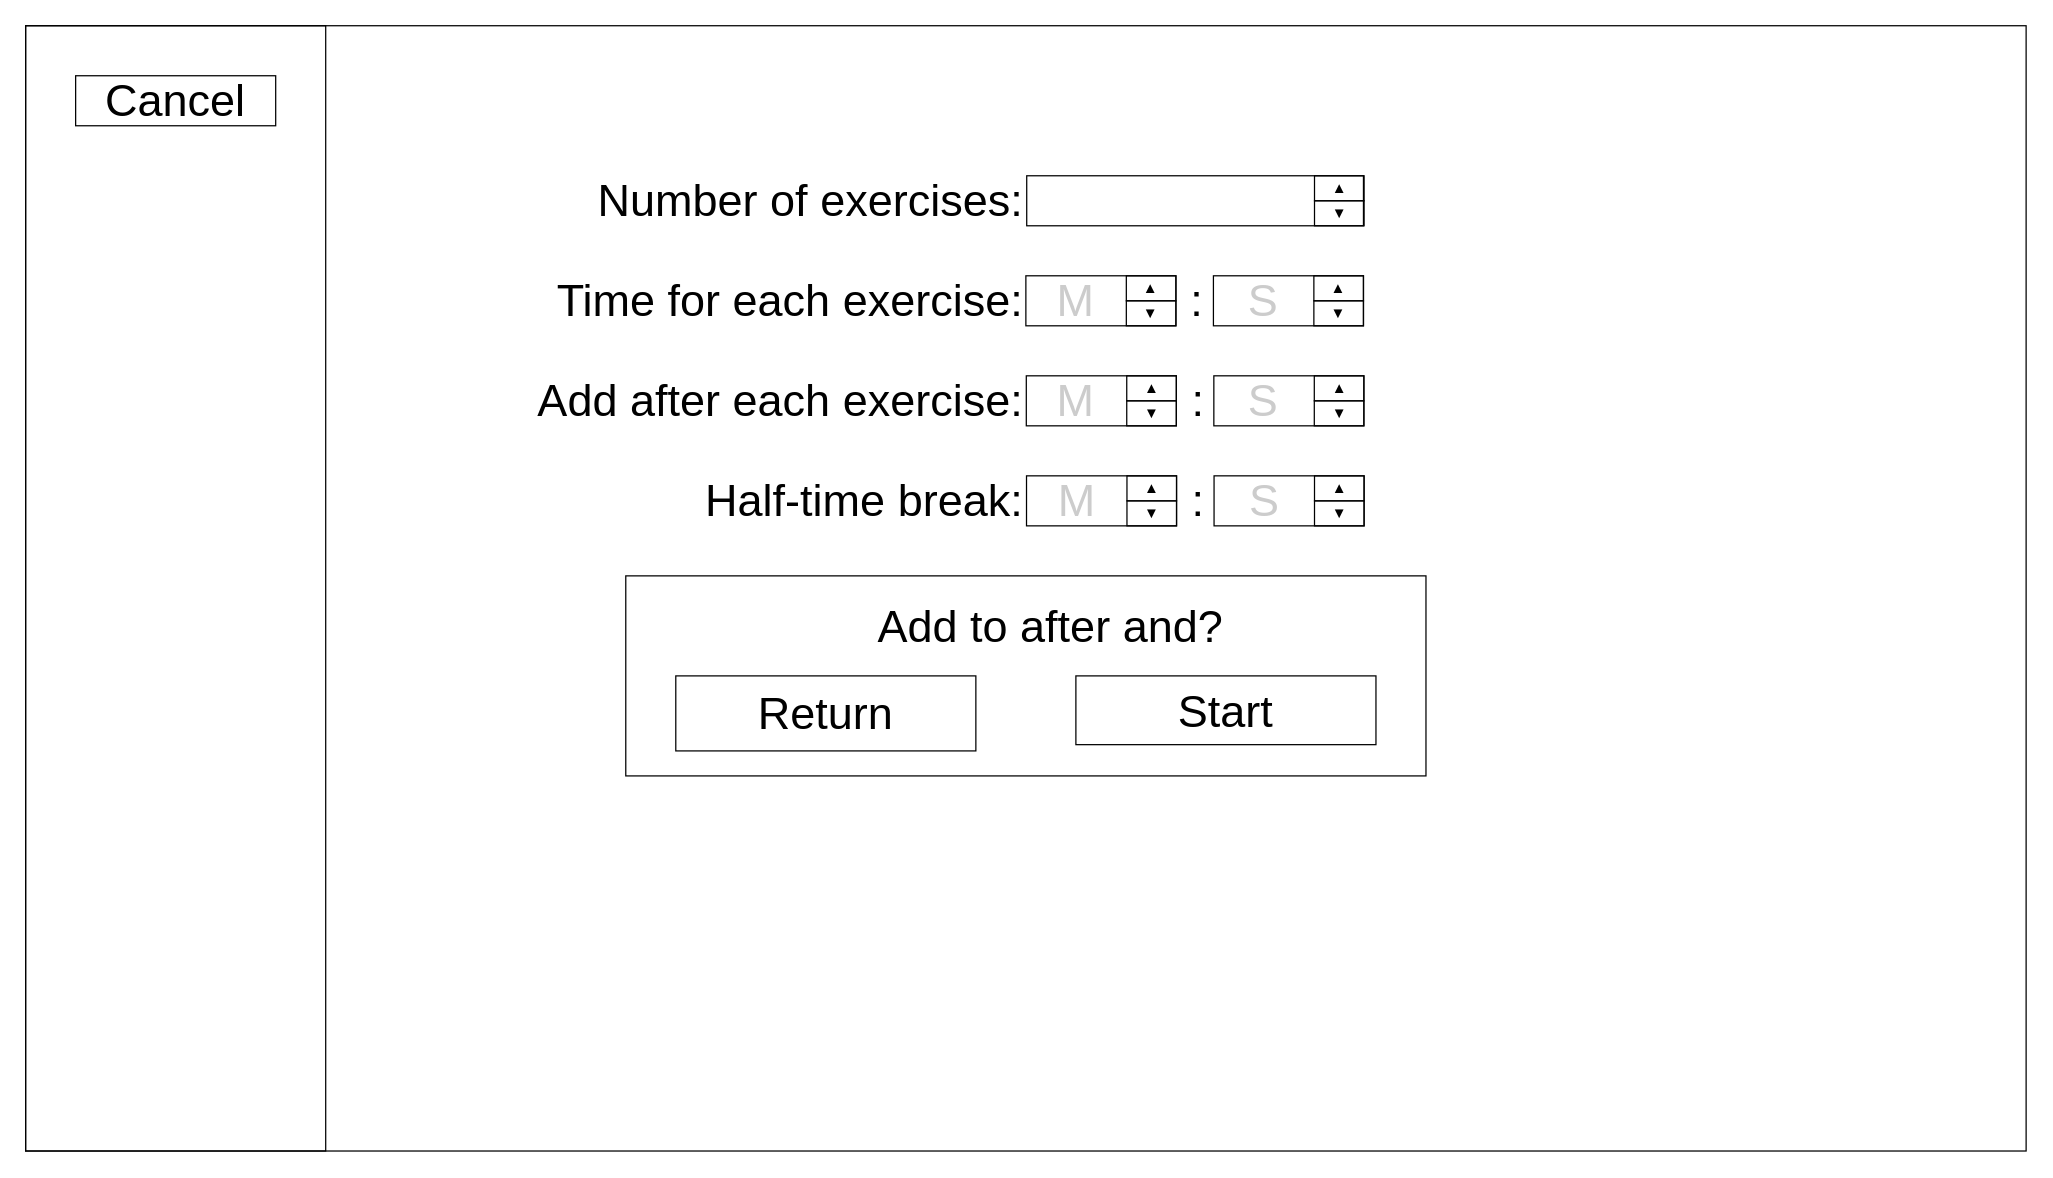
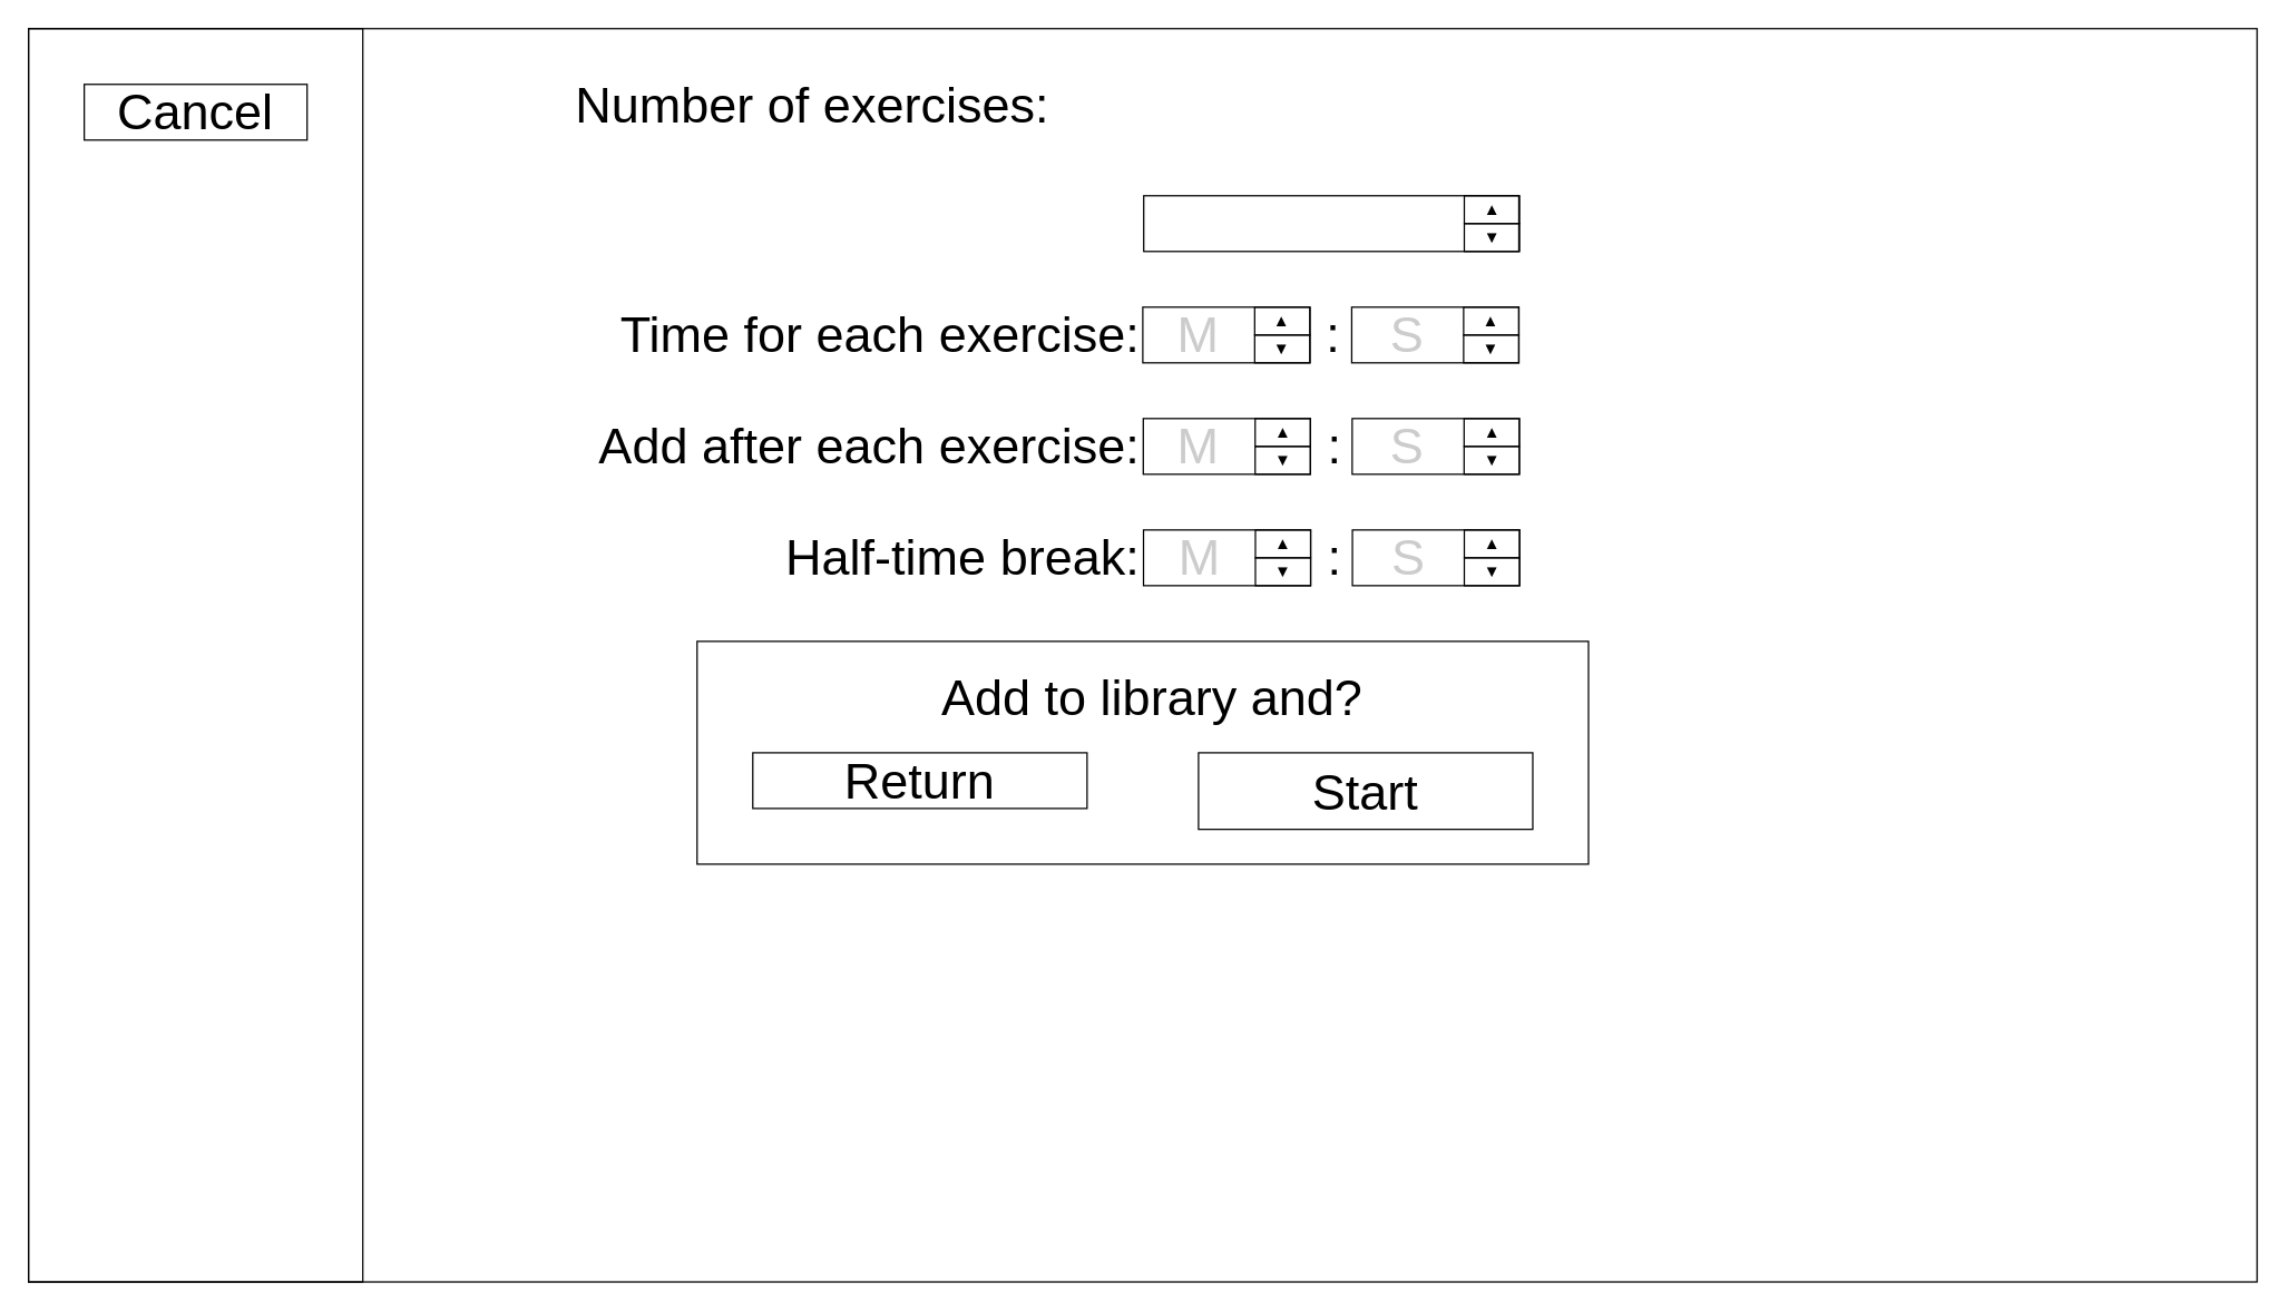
- <mxCell id="7" value="&lt;font style=&quot;font-size: 36px&quot;&gt;Number of exercises:&lt;/font&gt;" style="text;html=1;strokeColor=none;fillColor=none;align=right;verticalAlign=middle;whiteSpace=wrap;rounded=0;" parent="2" vertex="1"><mxGeometry x="400" y="120" width="400.33" height="40" as="geometry" /></mxCell>
+ <mxCell id="7" value="&lt;font style=&quot;font-size: 36px&quot;&gt;Number of exercises:&lt;/font&gt;" style="text;html=1;strokeColor=none;fillColor=none;align=right;verticalAlign=middle;whiteSpace=wrap;rounded=0;" parent="2" vertex="1"><mxGeometry x="335" y="35" width="400.33" height="40" as="geometry" /></mxCell>
- <mxCell id="44" value="&lt;span style=&quot;font-size: 36px&quot;&gt;Add to after and?&lt;/span&gt;" style="text;html=1;strokeColor=none;fillColor=none;align=right;verticalAlign=middle;whiteSpace=wrap;rounded=0;" vertex="1" parent="2"><mxGeometry x="640" y="460" width="320" height="40" as="geometry" /></mxCell>
+ <mxCell id="44" value="&lt;span style=&quot;font-size: 36px&quot;&gt;Add to library and?&lt;/span&gt;" style="text;html=1;strokeColor=none;fillColor=none;align=right;verticalAlign=middle;whiteSpace=wrap;rounded=0;" vertex="1" parent="2"><mxGeometry x="640" y="460" width="320" height="40" as="geometry" /></mxCell>
- <mxCell id="11" value="&lt;font style=&quot;font-size: 36px&quot;&gt;Return&lt;/font&gt;" style="rounded=0;whiteSpace=wrap;html=1;fillColor=none;" parent="2" vertex="1"><mxGeometry x="520" y="520" width="240" height="60" as="geometry" /></mxCell>
+ <mxCell id="11" value="&lt;font style=&quot;font-size: 36px&quot;&gt;Return&lt;/font&gt;" style="rounded=0;whiteSpace=wrap;html=1;fillColor=none;" parent="2" vertex="1"><mxGeometry x="520" y="520" width="240" height="40" as="geometry" /></mxCell>
